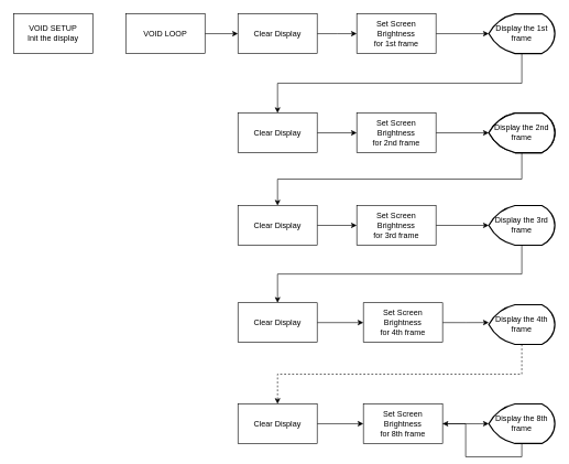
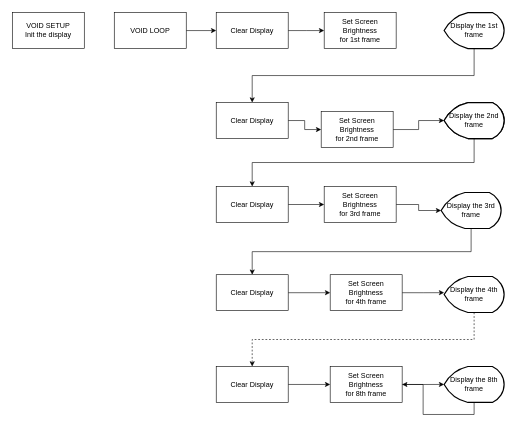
- <mxCell id="6" style="edgeStyle=orthogonalEdgeStyle;rounded=0;orthogonalLoop=1;jettySize=auto;html=1;exitX=1;exitY=0.5;exitDx=0;exitDy=0;entryX=0;entryY=0.5;entryDx=0;entryDy=0;entryPerimeter=0;" parent="1" source="7" target="9" edge="1"><mxGeometry relative="1" as="geometry" /></mxCell>
- <mxCell id="13" value="Set Screen Brightness&lt;br&gt;for 2nd frame&lt;br&gt;" style="rounded=0;whiteSpace=wrap;html=1;" parent="1" vertex="1"><mxGeometry x="540" y="170" width="120" height="60" as="geometry" /></mxCell>
+ <mxCell id="13" value="Set Screen Brightness&lt;br&gt;for 2nd frame&lt;br&gt;" style="rounded=0;whiteSpace=wrap;html=1;" parent="1" vertex="1"><mxGeometry x="535" y="185" width="120" height="60" as="geometry" /></mxCell>
- <mxCell id="22" value="Display the 3rd frame" style="strokeWidth=2;html=1;shape=mxgraph.flowchart.display;whiteSpace=wrap;" parent="1" vertex="1"><mxGeometry x="740" y="310" width="100" height="60" as="geometry" /></mxCell>
+ <mxCell id="22" value="Display the 3rd frame" style="strokeWidth=2;html=1;shape=mxgraph.flowchart.display;whiteSpace=wrap;" parent="1" vertex="1"><mxGeometry x="735" y="320" width="100" height="60" as="geometry" /></mxCell>
